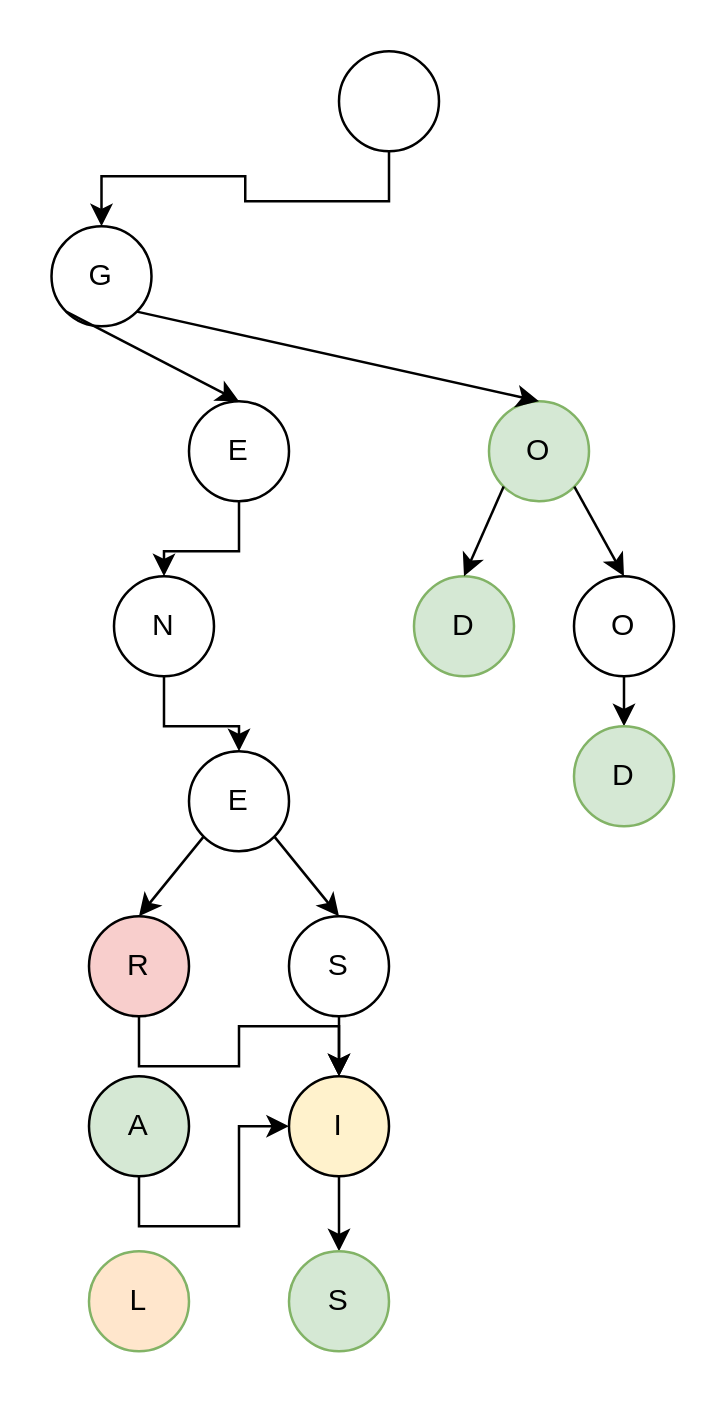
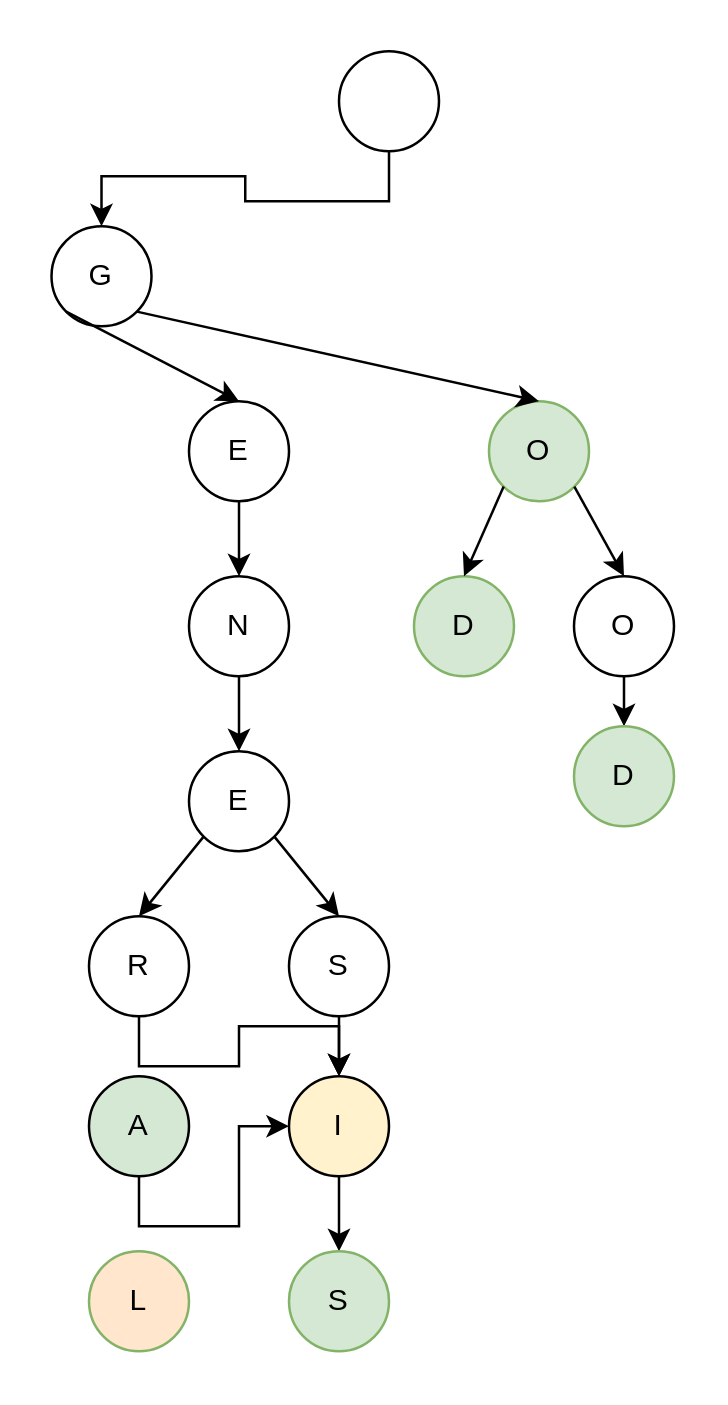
- <mxCell id="15" value="N" style="ellipse;whiteSpace=wrap;html=1;aspect=fixed;" vertex="1" parent="1"><mxGeometry x="45" y="230" width="40" height="40" as="geometry" /></mxCell>
+ <mxCell id="15" value="N" style="ellipse;whiteSpace=wrap;html=1;aspect=fixed;" vertex="1" parent="1"><mxGeometry x="75" y="230" width="40" height="40" as="geometry" /></mxCell>
- <mxCell id="3" value="R" style="ellipse;whiteSpace=wrap;html=1;aspect=fixed;fillColor=#f8cecc;" vertex="1" parent="1"><mxGeometry x="35" y="366" width="40" height="40" as="geometry" /></mxCell>
+ <mxCell id="3" value="R" style="ellipse;whiteSpace=wrap;html=1;aspect=fixed;" vertex="1" parent="1"><mxGeometry x="35" y="366" width="40" height="40" as="geometry" /></mxCell>
